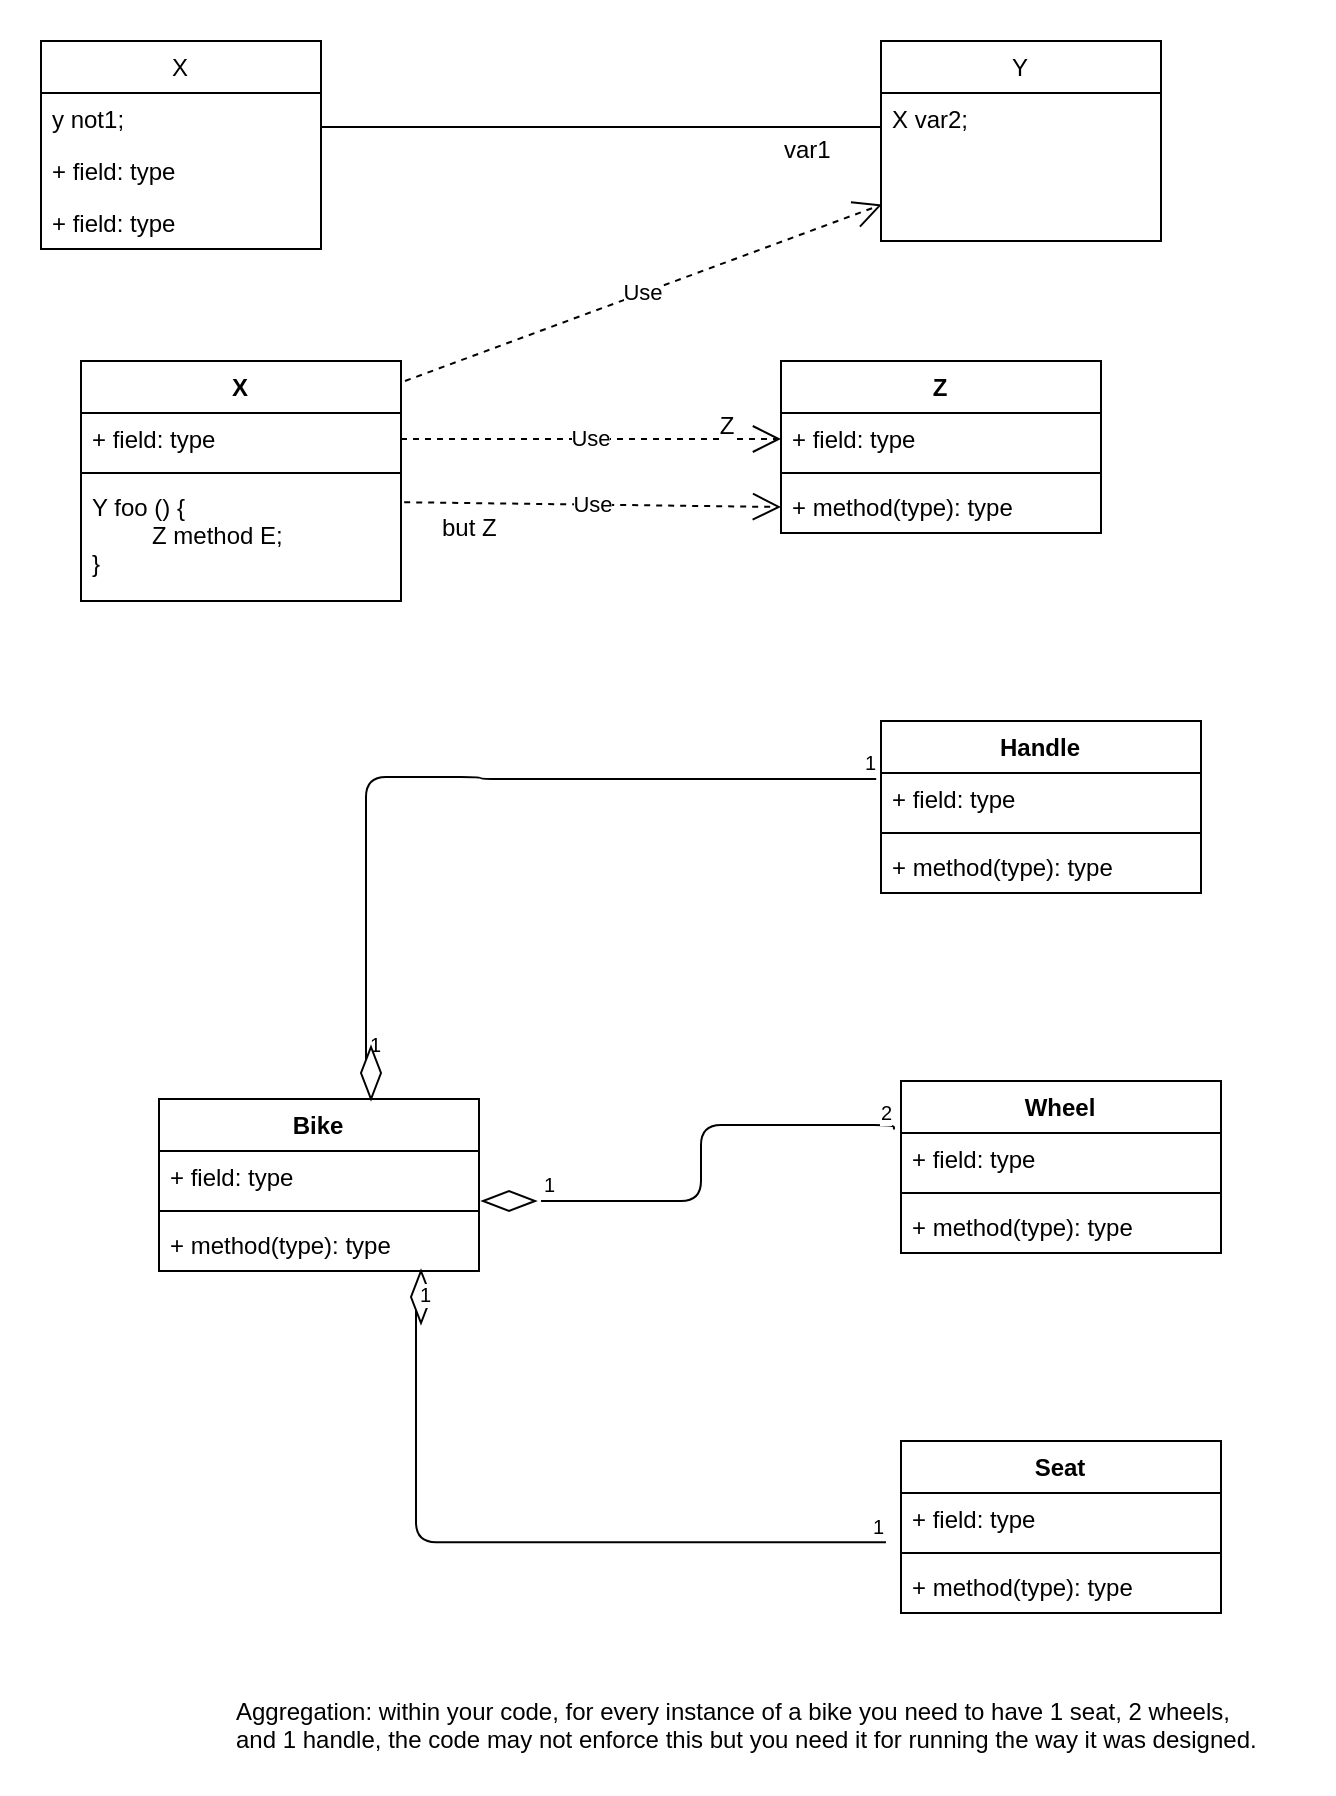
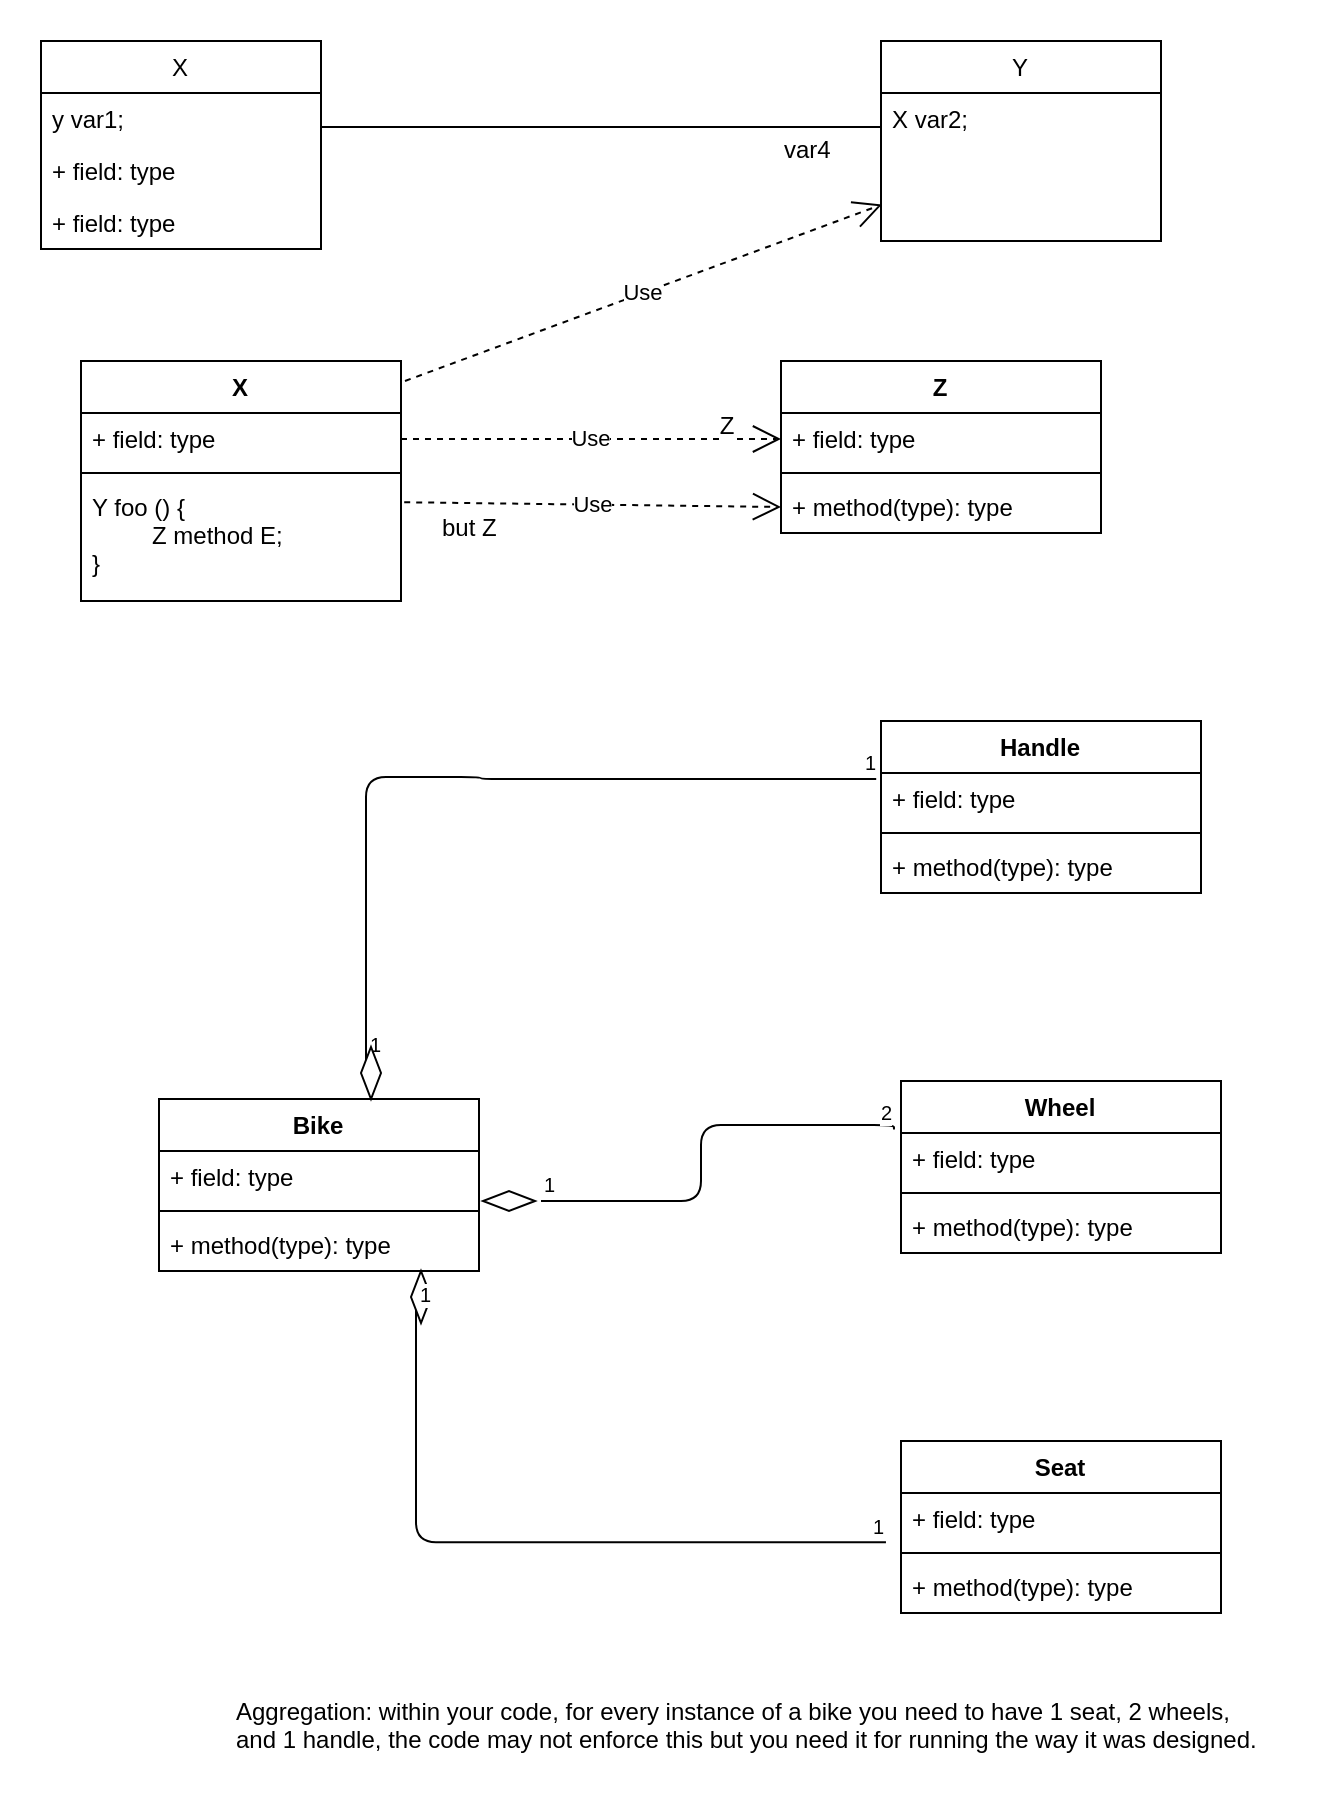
- <mxCell id="3" value="y not1;" style="text;strokeColor=none;fillColor=none;align=left;verticalAlign=top;spacingLeft=4;spacingRight=4;overflow=hidden;rotatable=0;points=[[0,0.5],[1,0.5]];portConstraint=eastwest;" parent="2" vertex="1"><mxGeometry y="26" width="140" height="26" as="geometry" /></mxCell>
+ <mxCell id="3" value="y var1;" style="text;strokeColor=none;fillColor=none;align=left;verticalAlign=top;spacingLeft=4;spacingRight=4;overflow=hidden;rotatable=0;points=[[0,0.5],[1,0.5]];portConstraint=eastwest;" parent="2" vertex="1"><mxGeometry y="26" width="140" height="26" as="geometry" /></mxCell>
- <mxCell id="8" value="var1" style="text;html=1;resizable=0;points=[];autosize=1;align=left;verticalAlign=top;spacingTop=-4;" parent="1" vertex="1"><mxGeometry x="390" y="65" width="40" height="20" as="geometry" /></mxCell>
+ <mxCell id="8" value="var4" style="text;html=1;resizable=0;points=[];autosize=1;align=left;verticalAlign=top;spacingTop=-4;" parent="1" vertex="1"><mxGeometry x="390" y="65" width="40" height="20" as="geometry" /></mxCell>
